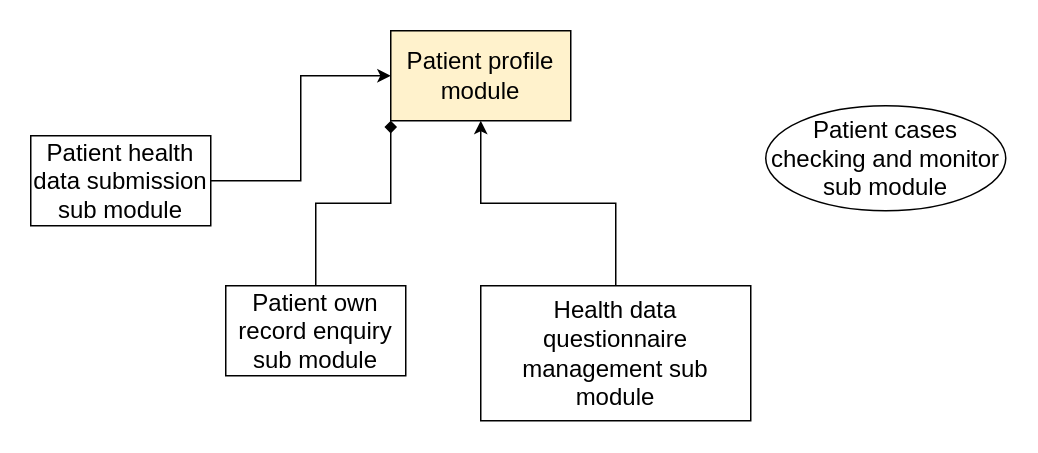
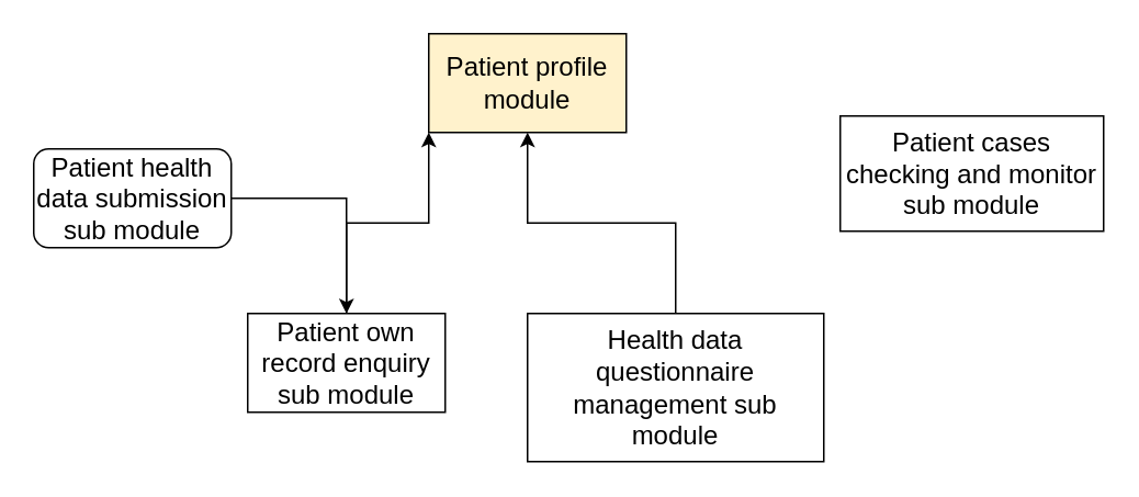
- <mxCell id="3" style="edgeStyle=orthogonalEdgeStyle;rounded=0;orthogonalLoop=1;jettySize=auto;html=1;entryX=0;entryY=0.5;entryDx=0;entryDy=0;" edge="1" parent="1" source="4" target="2"><mxGeometry relative="1" as="geometry" /></mxCell>
+ <mxCell id="3" style="edgeStyle=orthogonalEdgeStyle;rounded=0;orthogonalLoop=1;jettySize=auto;html=1;" edge="1" parent="1" source="4" target="6"><mxGeometry relative="1" as="geometry" /></mxCell>
- <mxCell id="5" style="edgeStyle=orthogonalEdgeStyle;rounded=0;orthogonalLoop=1;jettySize=auto;html=1;entryX=0;entryY=1;entryDx=0;entryDy=0;endArrow=diamond;" edge="1" parent="1" source="6" target="2"><mxGeometry relative="1" as="geometry" /></mxCell>
+ <mxCell id="5" style="edgeStyle=orthogonalEdgeStyle;rounded=0;orthogonalLoop=1;jettySize=auto;html=1;entryX=0;entryY=1;entryDx=0;entryDy=0;" edge="1" parent="1" source="6" target="2"><mxGeometry relative="1" as="geometry" /></mxCell>
- <mxCell id="9" value="&lt;p class=&quot;MsoNormal&quot; style=&quot;margin: 0cm ; font-size: medium ; font-family: &amp;#34;calibri&amp;#34; , sans-serif&quot;&gt;&lt;span lang=&quot;EN-HK&quot;&gt;Patient cases checking and monitor sub module&lt;/span&gt;&lt;/p&gt;" style="ellipse;whiteSpace=wrap;html=1;" vertex="1" parent="1"><mxGeometry x="510" y="70" width="160" height="70" as="geometry" /></mxCell>
+ <mxCell id="9" value="&lt;p class=&quot;MsoNormal&quot; style=&quot;margin: 0cm ; font-size: medium ; font-family: &amp;#34;calibri&amp;#34; , sans-serif&quot;&gt;&lt;span lang=&quot;EN-HK&quot;&gt;Patient cases checking and monitor sub module&lt;/span&gt;&lt;/p&gt;" style="rounded=0;whiteSpace=wrap;html=1;" vertex="1" parent="1"><mxGeometry x="510" y="70" width="160" height="70" as="geometry" /></mxCell>
- <mxCell id="4" value="&lt;p class=&quot;MsoNormal&quot; style=&quot;margin: 0cm ; font-size: medium ; font-family: &amp;#34;calibri&amp;#34; , sans-serif&quot;&gt;&lt;span lang=&quot;EN-HK&quot;&gt;Patient health data submission sub module&lt;/span&gt;&lt;/p&gt;" style="rounded=0;whiteSpace=wrap;html=1;" vertex="1" parent="1"><mxGeometry x="20" y="90" width="120" height="60" as="geometry" /></mxCell>
+ <mxCell id="4" value="&lt;p class=&quot;MsoNormal&quot; style=&quot;margin: 0cm ; font-size: medium ; font-family: &amp;#34;calibri&amp;#34; , sans-serif&quot;&gt;&lt;span lang=&quot;EN-HK&quot;&gt;Patient health data submission sub module&lt;/span&gt;&lt;/p&gt;" style="whiteSpace=wrap;html=1;rounded=1;" vertex="1" parent="1"><mxGeometry x="20" y="90" width="120" height="60" as="geometry" /></mxCell>
